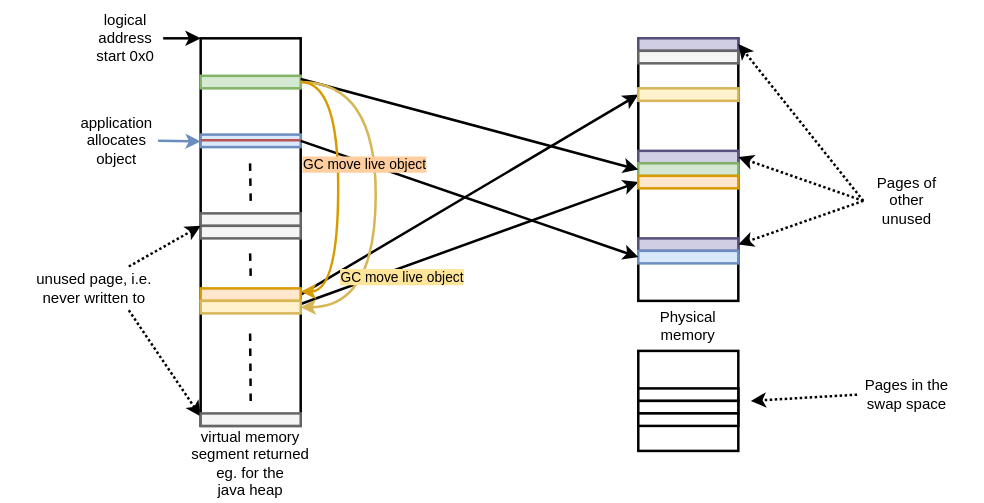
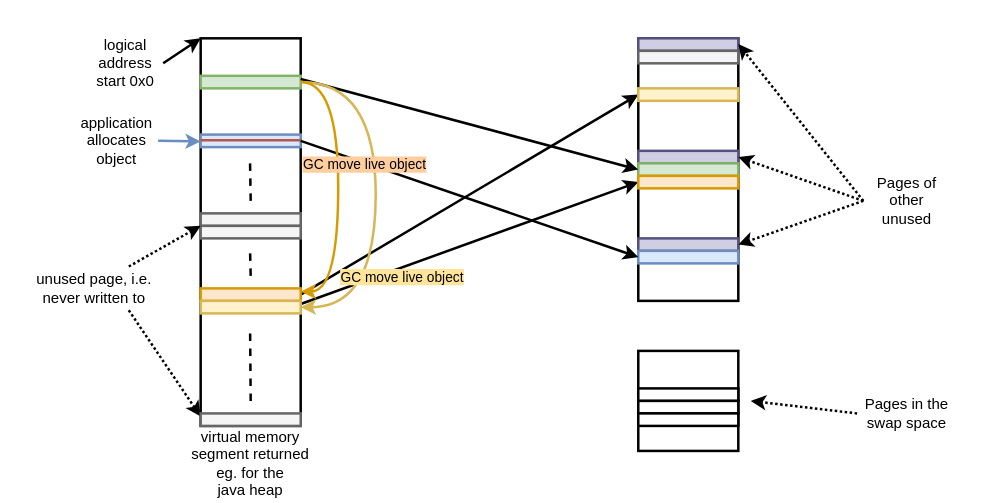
- <mxCell id="5" value="logical address start 0x0" style="text;html=1;strokeColor=none;fillColor=none;align=center;verticalAlign=middle;whiteSpace=wrap;rounded=0;" vertex="1" parent="1"><mxGeometry x="70" y="20" width="60" height="20" as="geometry" /></mxCell>
+ <mxCell id="5" value="logical address start 0x0" style="text;html=1;strokeColor=none;fillColor=none;align=center;verticalAlign=middle;whiteSpace=wrap;rounded=0;" vertex="1" parent="1"><mxGeometry x="70" y="40" width="60" height="20" as="geometry" /></mxCell>
- <mxCell id="25" value="Physical memory" style="text;html=1;strokeColor=none;fillColor=none;align=center;verticalAlign=middle;whiteSpace=wrap;rounded=0;labelBackgroundColor=none;fontColor=#000000;" vertex="1" parent="1"><mxGeometry x="530" y="250" width="40" height="20" as="geometry" /></mxCell>
- <mxCell id="44" value="Pages in the swap space" style="text;html=1;strokeColor=none;fillColor=none;align=center;verticalAlign=middle;whiteSpace=wrap;rounded=0;labelBackgroundColor=none;fontColor=#000000;" vertex="1" parent="1"><mxGeometry x="685" y="305" width="80" height="20" as="geometry" /></mxCell>
+ <mxCell id="44" value="Pages in the swap space" style="text;html=1;strokeColor=none;fillColor=none;align=center;verticalAlign=middle;whiteSpace=wrap;rounded=0;labelBackgroundColor=none;fontColor=#000000;" vertex="1" parent="1"><mxGeometry x="685" y="320" width="80" height="20" as="geometry" /></mxCell>
